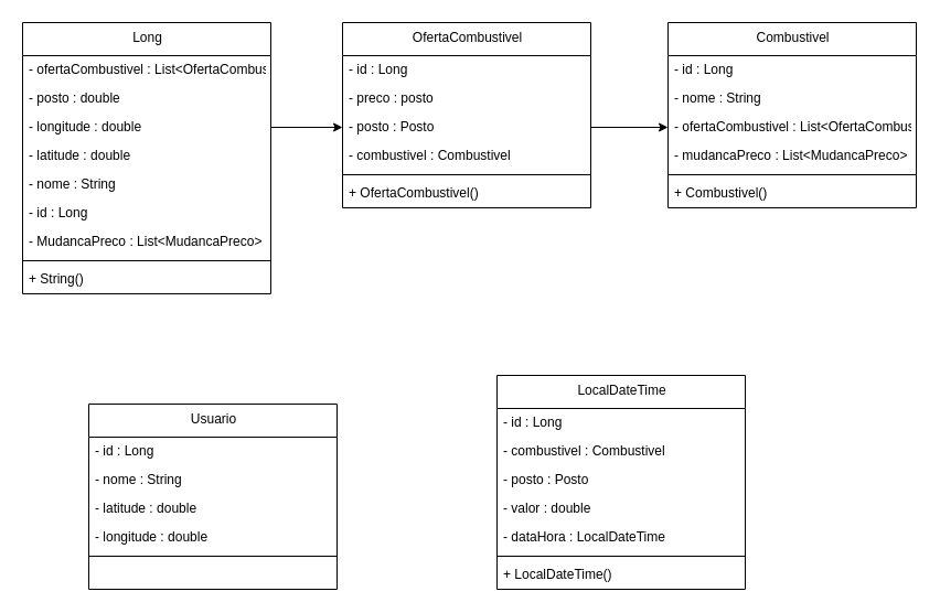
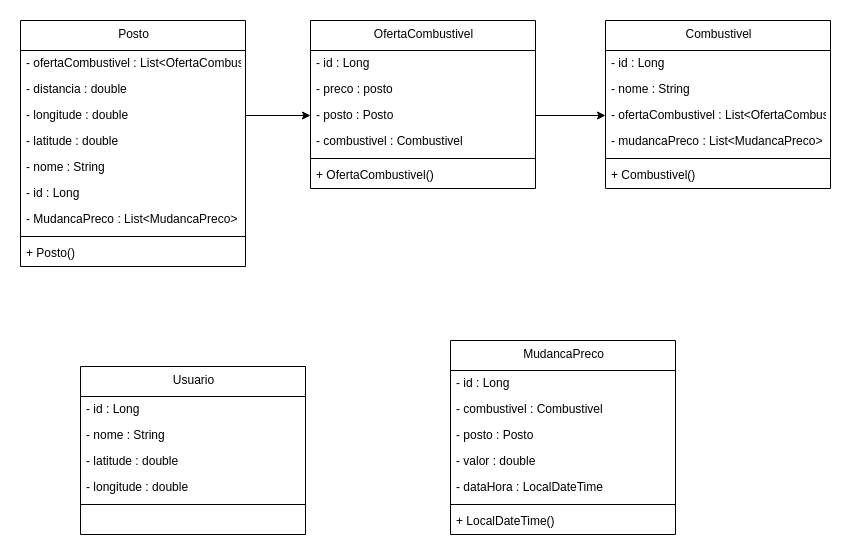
- <mxCell id="2" value="Long" style="swimlane;fontStyle=0;align=center;verticalAlign=top;childLayout=stackLayout;horizontal=1;startSize=30;horizontalStack=0;resizeParent=1;resizeParentMax=0;resizeLast=0;collapsible=0;marginBottom=0;html=1;" parent="1" vertex="1"><mxGeometry x="20" y="20" width="225" height="246" as="geometry" /></mxCell>
+ <mxCell id="2" value="Posto" style="swimlane;fontStyle=0;align=center;verticalAlign=top;childLayout=stackLayout;horizontal=1;startSize=30;horizontalStack=0;resizeParent=1;resizeParentMax=0;resizeLast=0;collapsible=0;marginBottom=0;html=1;" parent="1" vertex="1"><mxGeometry x="20" y="20" width="225" height="246" as="geometry" /></mxCell>
- <mxCell id="4" value="- posto : double" style="text;html=1;strokeColor=none;fillColor=none;align=left;verticalAlign=middle;spacingLeft=4;spacingRight=4;overflow=hidden;rotatable=0;points=[[0,0.5],[1,0.5]];portConstraint=eastwest;" parent="2" vertex="1"><mxGeometry y="56" width="225" height="26" as="geometry" /></mxCell>
+ <mxCell id="4" value="- distancia : double" style="text;html=1;strokeColor=none;fillColor=none;align=left;verticalAlign=middle;spacingLeft=4;spacingRight=4;overflow=hidden;rotatable=0;points=[[0,0.5],[1,0.5]];portConstraint=eastwest;" parent="2" vertex="1"><mxGeometry y="56" width="225" height="26" as="geometry" /></mxCell>
- <mxCell id="11" value="+ String()" style="text;html=1;strokeColor=none;fillColor=none;align=left;verticalAlign=middle;spacingLeft=4;spacingRight=4;overflow=hidden;rotatable=0;points=[[0,0.5],[1,0.5]];portConstraint=eastwest;" parent="2" vertex="1"><mxGeometry y="220" width="225" height="26" as="geometry" /></mxCell>
+ <mxCell id="11" value="+ Posto()" style="text;html=1;strokeColor=none;fillColor=none;align=left;verticalAlign=middle;spacingLeft=4;spacingRight=4;overflow=hidden;rotatable=0;points=[[0,0.5],[1,0.5]];portConstraint=eastwest;" parent="2" vertex="1"><mxGeometry y="220" width="225" height="26" as="geometry" /></mxCell>
- <mxCell id="12" value="LocalDateTime" style="swimlane;fontStyle=0;align=center;verticalAlign=top;childLayout=stackLayout;horizontal=1;startSize=30;horizontalStack=0;resizeParent=1;resizeParentMax=0;resizeLast=0;collapsible=0;marginBottom=0;html=1;" parent="1" vertex="1"><mxGeometry x="450" y="340" width="225" height="194" as="geometry" /></mxCell>
+ <mxCell id="12" value="MudancaPreco" style="swimlane;fontStyle=0;align=center;verticalAlign=top;childLayout=stackLayout;horizontal=1;startSize=30;horizontalStack=0;resizeParent=1;resizeParentMax=0;resizeLast=0;collapsible=0;marginBottom=0;html=1;" parent="1" vertex="1"><mxGeometry x="450" y="340" width="225" height="194" as="geometry" /></mxCell>
